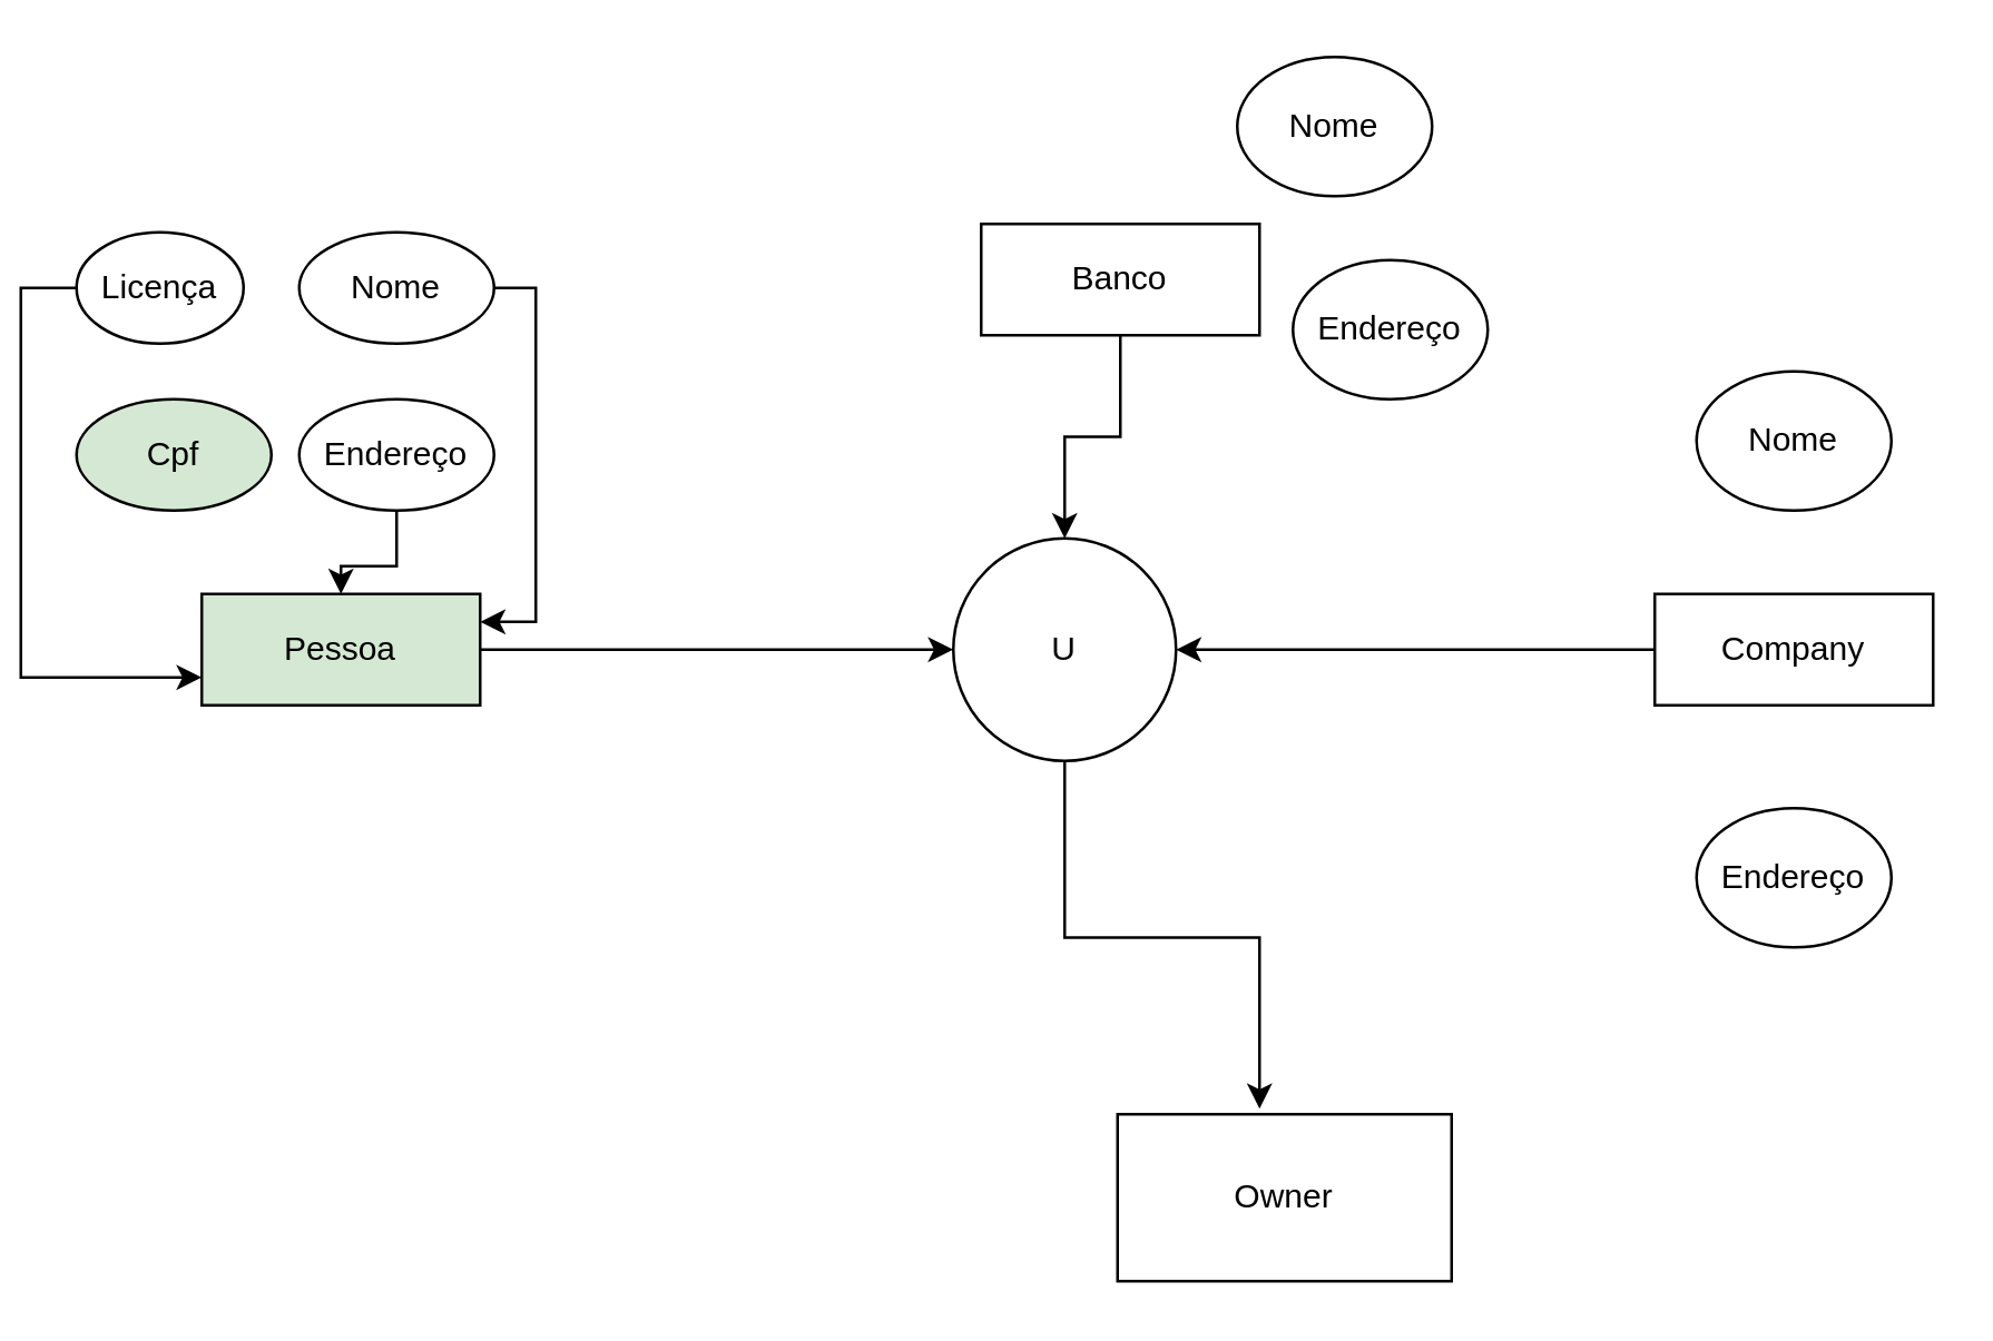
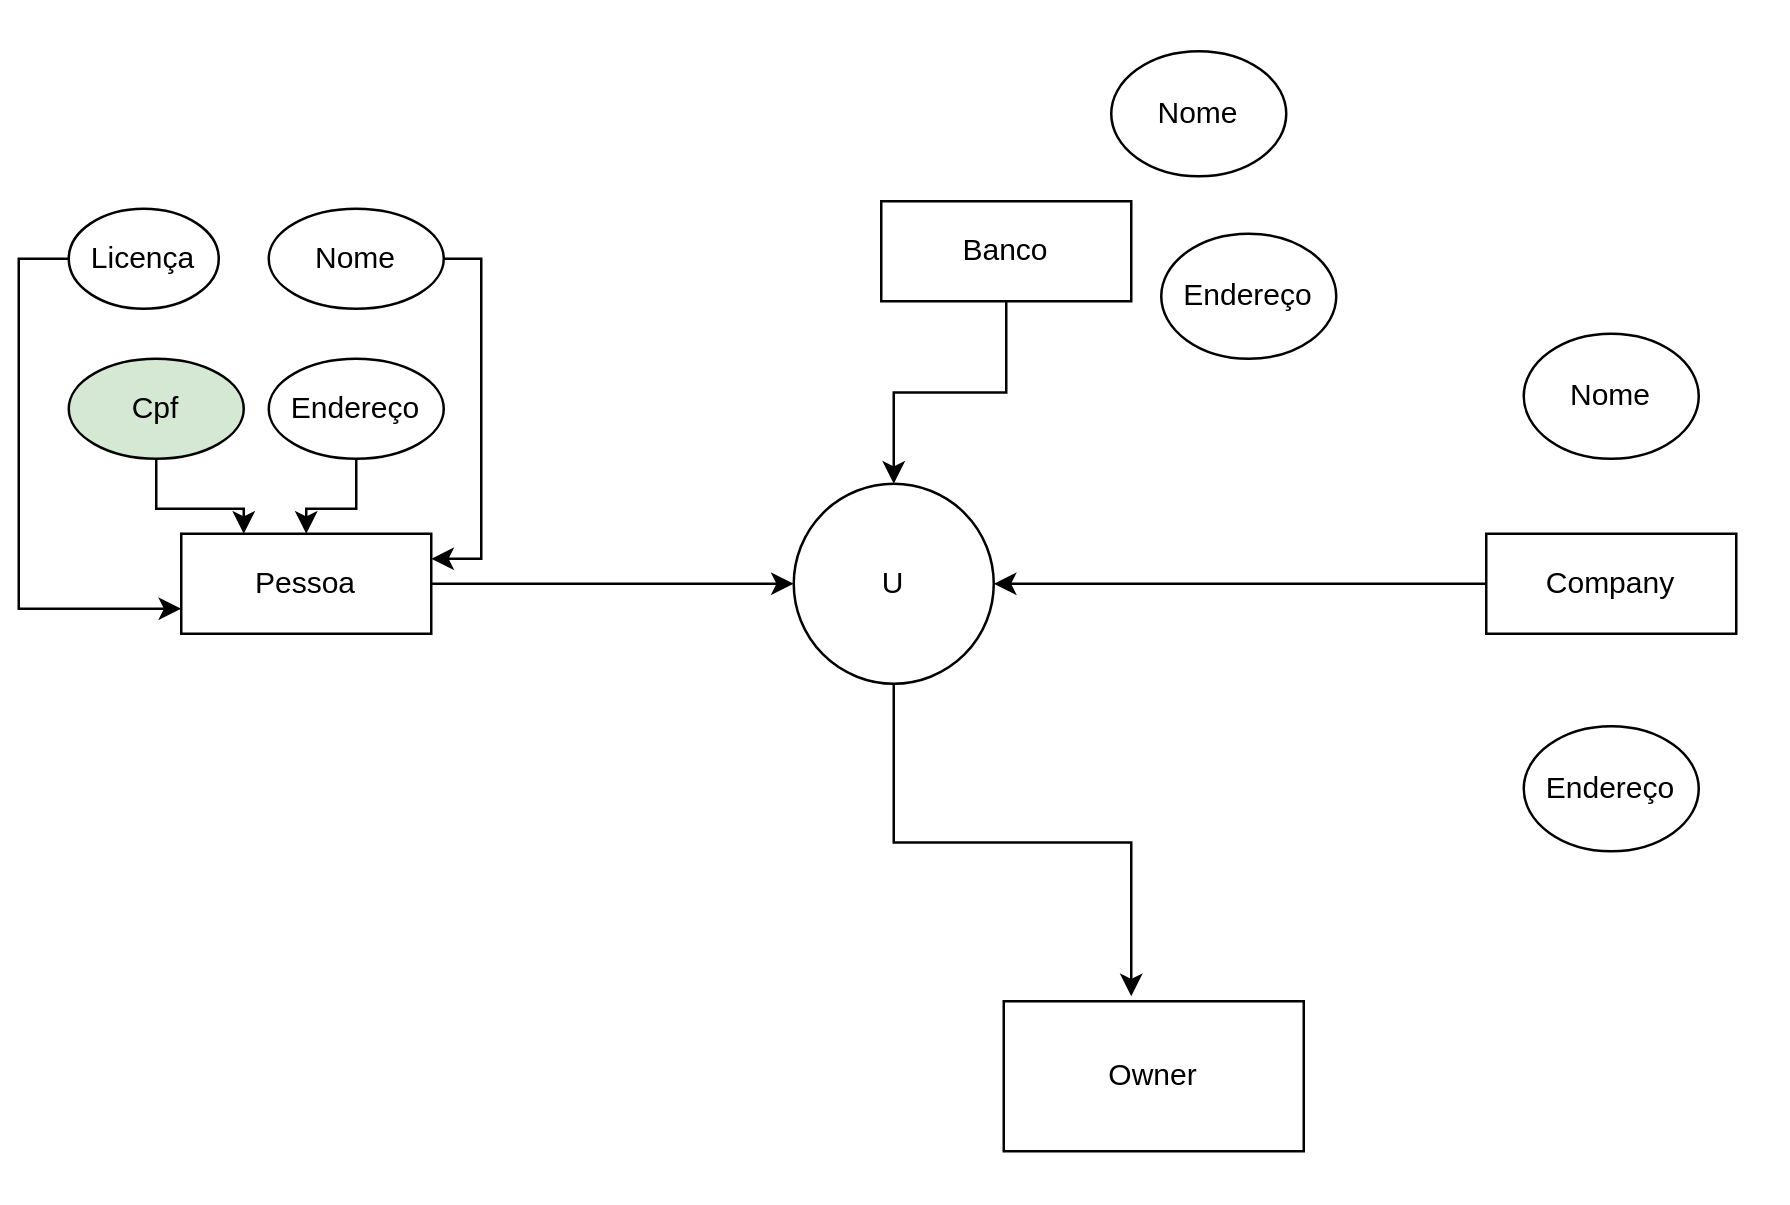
+ <mxCell id="11" style="edgeStyle=orthogonalEdgeStyle;rounded=0;orthogonalLoop=1;jettySize=auto;html=1;exitX=0.5;exitY=1;exitDx=0;exitDy=0;entryX=0.25;entryY=0;entryDx=0;entryDy=0;" edge="1" parent="1" source="12" target="3"><mxGeometry relative="1" as="geometry" /></mxCell>
- <mxCell id="3" value="Pessoa" style="whiteSpace=wrap;html=1;align=center;fillColor=#d5e8d4;" vertex="1" parent="1"><mxGeometry x="65" y="213" width="100" height="40" as="geometry" /></mxCell>
+ <mxCell id="3" value="Pessoa" style="whiteSpace=wrap;html=1;align=center;" vertex="1" parent="1"><mxGeometry x="65" y="213" width="100" height="40" as="geometry" /></mxCell>
- <mxCell id="9" value="U" style="ellipse;whiteSpace=wrap;html=1;aspect=fixed;" vertex="1" parent="1"><mxGeometry x="335" y="193" width="80" height="80" as="geometry" /></mxCell>
+ <mxCell id="9" value="U" style="ellipse;whiteSpace=wrap;html=1;aspect=fixed;" vertex="1" parent="1"><mxGeometry x="310" y="193" width="80" height="80" as="geometry" /></mxCell>
